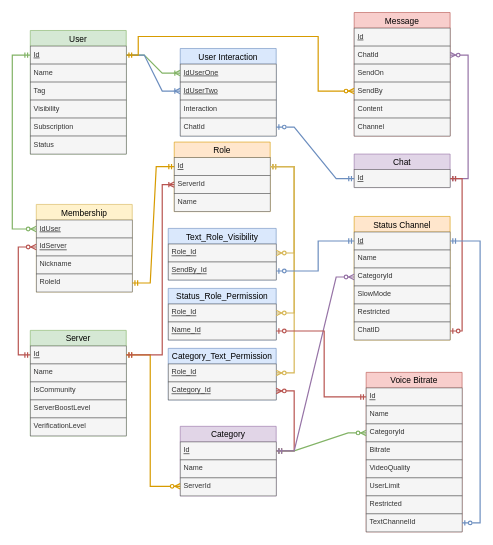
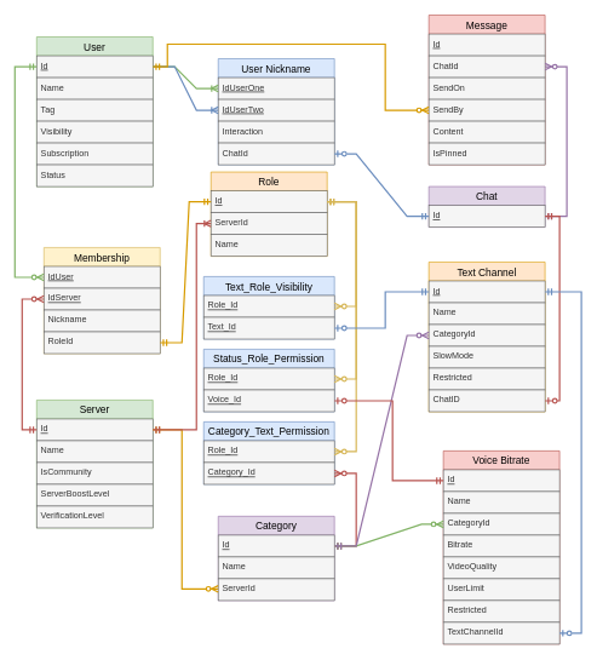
- <mxCell id="9" value="User Interaction" style="swimlane;fontStyle=0;childLayout=stackLayout;horizontal=1;startSize=26;horizontalStack=0;resizeParent=1;resizeParentMax=0;resizeLast=0;collapsible=1;marginBottom=0;align=center;fontSize=14;fillColor=#dae8fc;strokeColor=#6c8ebf;swimlaneFillColor=none;" parent="1" vertex="1"><mxGeometry x="300" y="80" width="160" height="146" as="geometry" /></mxCell>
+ <mxCell id="9" value="User Nickname" style="swimlane;fontStyle=0;childLayout=stackLayout;horizontal=1;startSize=26;horizontalStack=0;resizeParent=1;resizeParentMax=0;resizeLast=0;collapsible=1;marginBottom=0;align=center;fontSize=14;fillColor=#dae8fc;strokeColor=#6c8ebf;swimlaneFillColor=none;" parent="1" vertex="1"><mxGeometry x="300" y="80" width="160" height="146" as="geometry" /></mxCell>
- <mxCell id="22" value="Channel" style="text;strokeColor=#666666;fillColor=#f5f5f5;spacingLeft=4;spacingRight=4;overflow=hidden;rotatable=0;points=[[0,0.5],[1,0.5]];portConstraint=eastwest;fontSize=12;fontColor=#333333;" parent="16" vertex="1"><mxGeometry y="176" width="160" height="30" as="geometry" /></mxCell>
+ <mxCell id="22" value="IsPinned" style="text;strokeColor=#666666;fillColor=#f5f5f5;spacingLeft=4;spacingRight=4;overflow=hidden;rotatable=0;points=[[0,0.5],[1,0.5]];portConstraint=eastwest;fontSize=12;fontColor=#333333;" parent="16" vertex="1"><mxGeometry y="176" width="160" height="30" as="geometry" /></mxCell>
- <mxCell id="65" value="Status Channel" style="swimlane;fontStyle=0;childLayout=stackLayout;horizontal=1;startSize=26;horizontalStack=0;resizeParent=1;resizeParentMax=0;resizeLast=0;collapsible=1;marginBottom=0;align=center;fontSize=14;fillColor=#ffe6cc;strokeColor=#d79b00;swimlaneFillColor=none;" vertex="1" parent="1"><mxGeometry x="590" y="360" width="160" height="206" as="geometry" /></mxCell>
+ <mxCell id="65" value="Text Channel" style="swimlane;fontStyle=0;childLayout=stackLayout;horizontal=1;startSize=26;horizontalStack=0;resizeParent=1;resizeParentMax=0;resizeLast=0;collapsible=1;marginBottom=0;align=center;fontSize=14;fillColor=#ffe6cc;strokeColor=#d79b00;swimlaneFillColor=none;" vertex="1" parent="1"><mxGeometry x="590" y="360" width="160" height="206" as="geometry" /></mxCell>
- <mxCell id="80" value="SendBy_Id" style="text;strokeColor=#666666;fillColor=#f5f5f5;spacingLeft=4;spacingRight=4;overflow=hidden;rotatable=0;points=[[0,0.5],[1,0.5]];portConstraint=eastwest;fontSize=12;fontStyle=4;fontColor=#333333;" vertex="1" parent="78"><mxGeometry y="56" width="180" height="30" as="geometry" /></mxCell>
+ <mxCell id="80" value="Text_Id" style="text;strokeColor=#666666;fillColor=#f5f5f5;spacingLeft=4;spacingRight=4;overflow=hidden;rotatable=0;points=[[0,0.5],[1,0.5]];portConstraint=eastwest;fontSize=12;fontStyle=4;fontColor=#333333;" vertex="1" parent="78"><mxGeometry y="56" width="180" height="30" as="geometry" /></mxCell>
- <mxCell id="77" value="Name_Id" style="text;strokeColor=#666666;fillColor=#f5f5f5;spacingLeft=4;spacingRight=4;overflow=hidden;rotatable=0;points=[[0,0.5],[1,0.5]];portConstraint=eastwest;fontSize=12;fontStyle=4;fontColor=#333333;" vertex="1" parent="75"><mxGeometry y="56" width="180" height="30" as="geometry" /></mxCell>
+ <mxCell id="77" value="Voice_Id" style="text;strokeColor=#666666;fillColor=#f5f5f5;spacingLeft=4;spacingRight=4;overflow=hidden;rotatable=0;points=[[0,0.5],[1,0.5]];portConstraint=eastwest;fontSize=12;fontStyle=4;fontColor=#333333;" vertex="1" parent="75"><mxGeometry y="56" width="180" height="30" as="geometry" /></mxCell>
